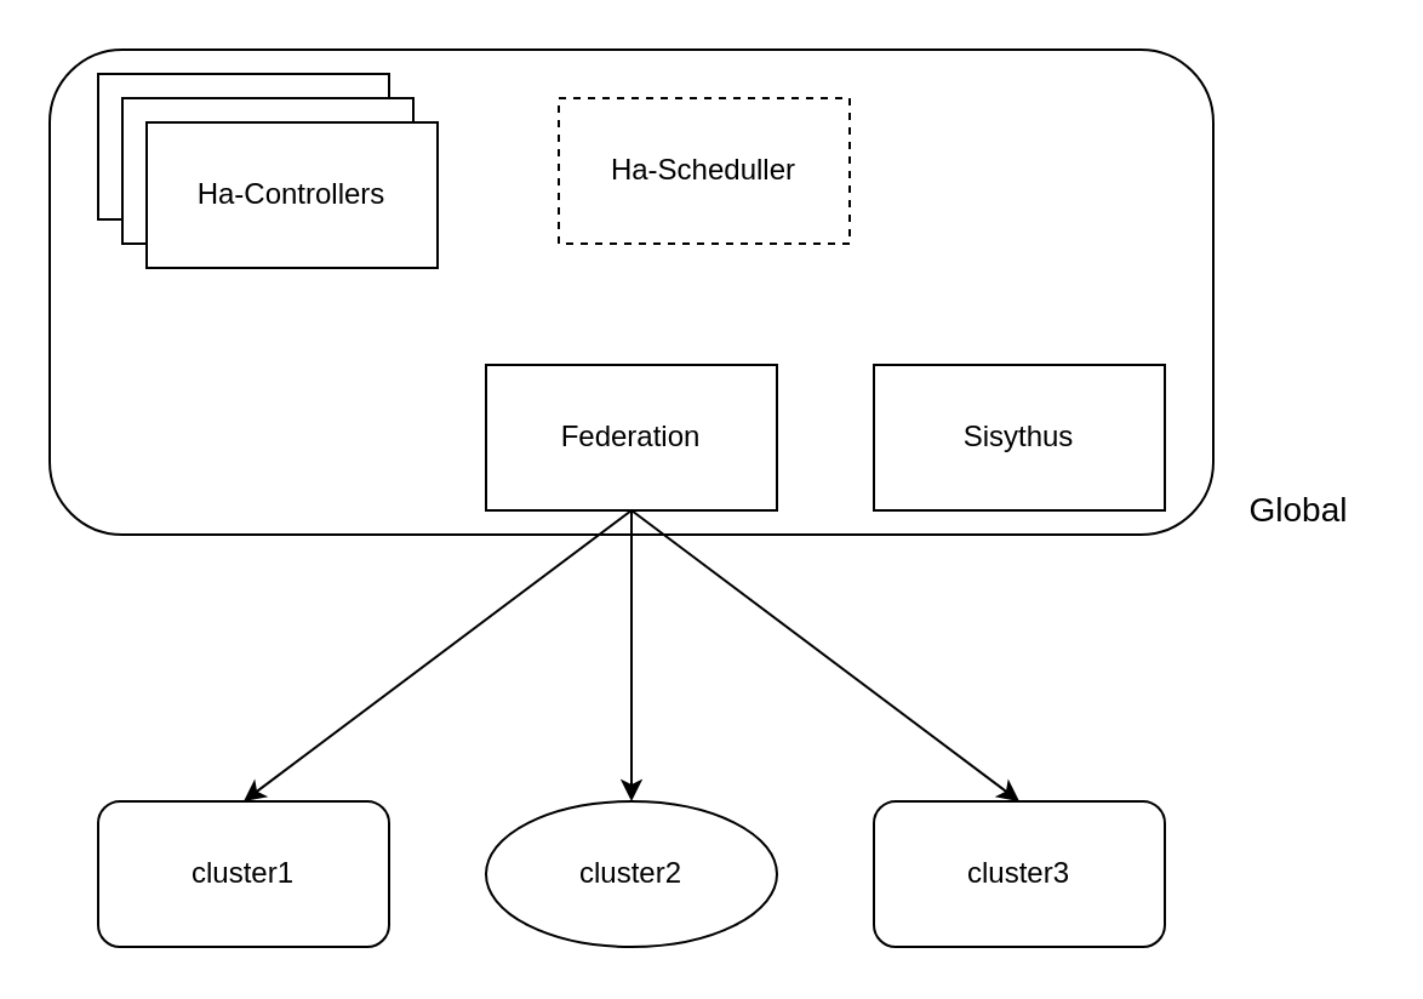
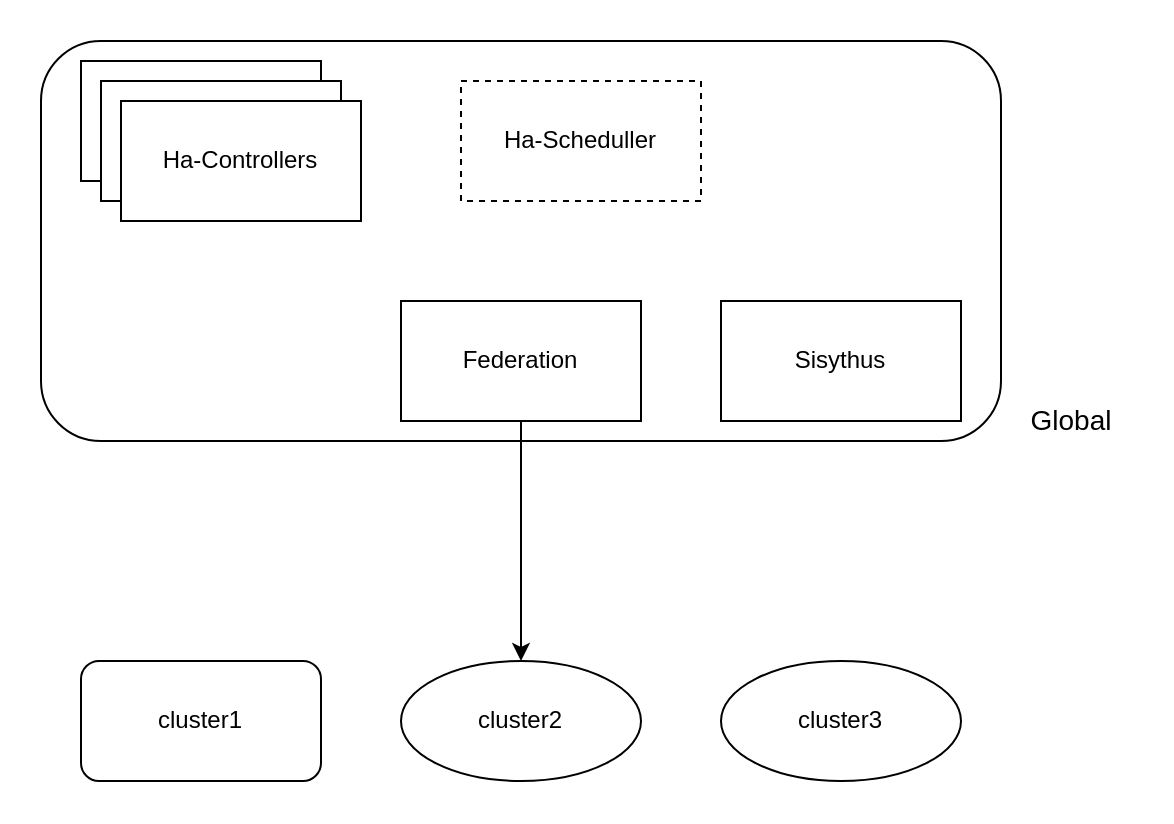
- <mxCell id="12" value="" style="endArrow=classic;html=1;exitX=0.5;exitY=1;exitDx=0;exitDy=0;entryX=0.5;entryY=0;entryDx=0;entryDy=0;" edge="1" parent="1" source="11" target="8"><mxGeometry width="50" height="50" relative="1" as="geometry"><mxPoint x="-30" y="300" as="sourcePoint" /><mxPoint x="20" y="250" as="targetPoint" /></mxGeometry></mxCell>
- <mxCell id="14" value="" style="endArrow=classic;html=1;exitX=0.5;exitY=1;exitDx=0;exitDy=0;entryX=0.5;entryY=0;entryDx=0;entryDy=0;" edge="1" parent="1" source="11" target="10"><mxGeometry width="50" height="50" relative="1" as="geometry"><mxPoint x="270" y="220" as="sourcePoint" /><mxPoint x="270" y="340" as="targetPoint" /></mxGeometry></mxCell>
- <mxCell id="10" value="cluster3" style="rounded=1;whiteSpace=wrap;html=1;" vertex="1" parent="1"><mxGeometry x="360" y="330" width="120" height="60" as="geometry" /></mxCell>
+ <mxCell id="10" value="cluster3" style="ellipse;whiteSpace=wrap;html=1;" vertex="1" parent="1"><mxGeometry x="360" y="330" width="120" height="60" as="geometry" /></mxCell>
